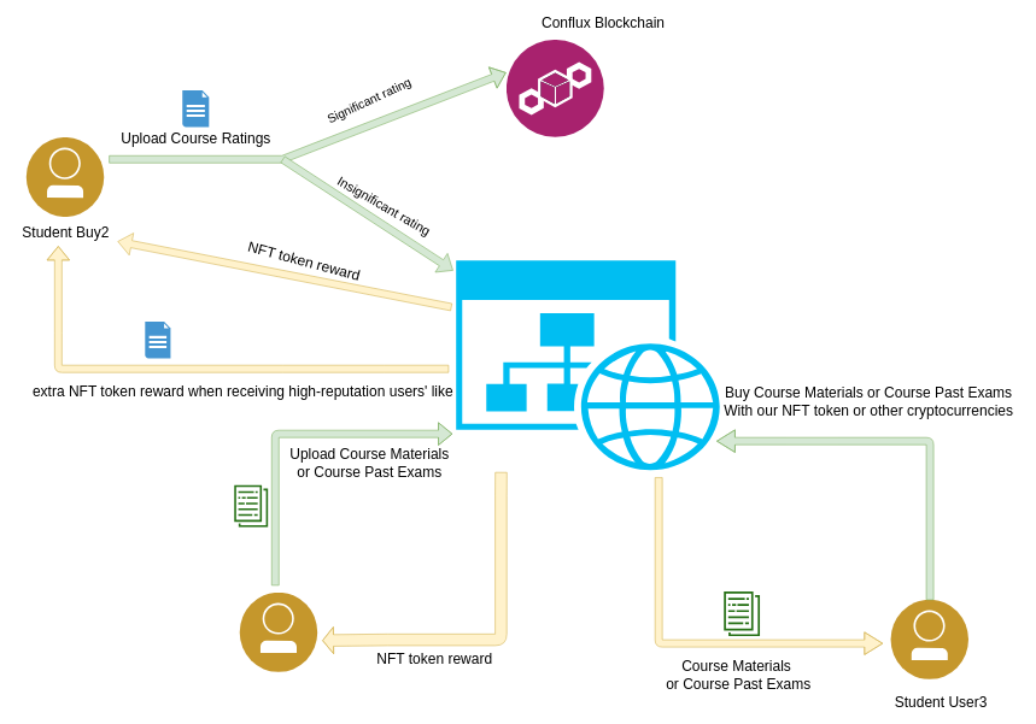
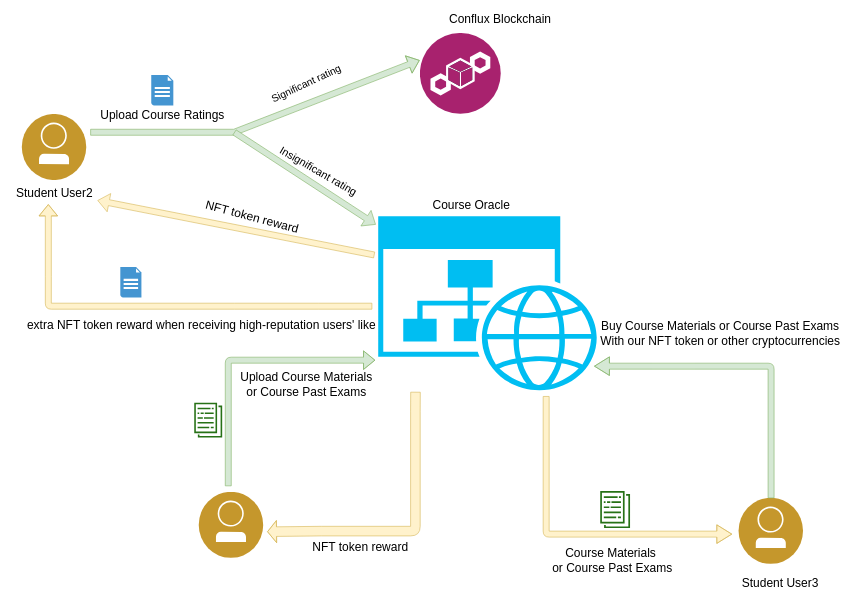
- <mxCell id="16" value="&lt;font style=&quot;font-size: 20px&quot;&gt;Student Buy2&lt;/font&gt;" style="text;html=1;align=center;verticalAlign=middle;resizable=0;points=[];autosize=1;strokeColor=none;" vertex="1" parent="1"><mxGeometry x="20" y="310" width="140" height="20" as="geometry" /></mxCell>
+ <mxCell id="16" value="&lt;font style=&quot;font-size: 20px&quot;&gt;Student User2&lt;/font&gt;" style="text;html=1;align=center;verticalAlign=middle;resizable=0;points=[];autosize=1;strokeColor=none;" vertex="1" parent="1"><mxGeometry x="20" y="310" width="140" height="20" as="geometry" /></mxCell>
+ <mxCell id="7" value="&lt;font style=&quot;font-size: 20px&quot;&gt;Course Oracle&lt;/font&gt;" style="text;html=1;align=center;verticalAlign=middle;resizable=0;points=[];autosize=1;strokeColor=none;" vertex="1" parent="1"><mxGeometry x="715" y="330" width="140" height="20" as="geometry" /></mxCell>
